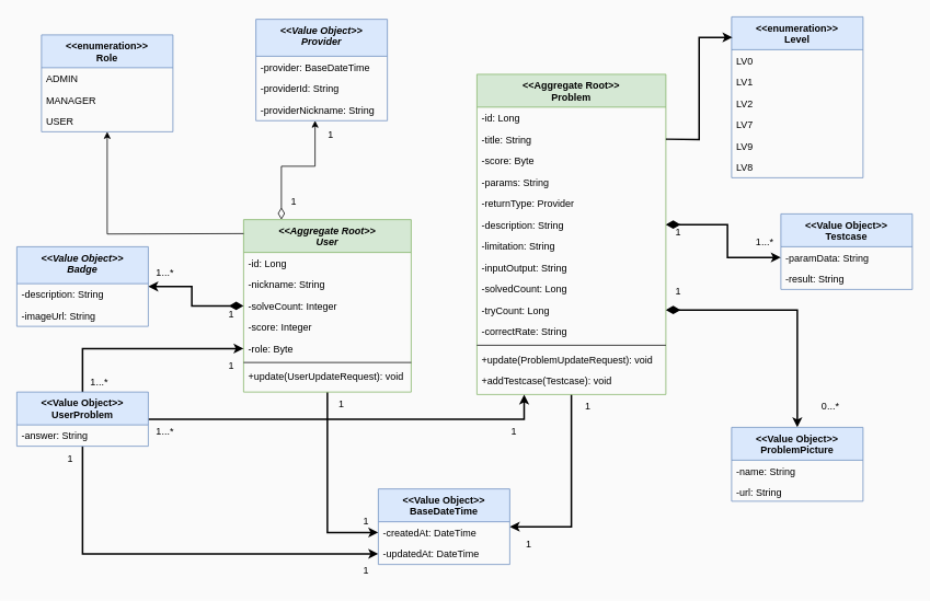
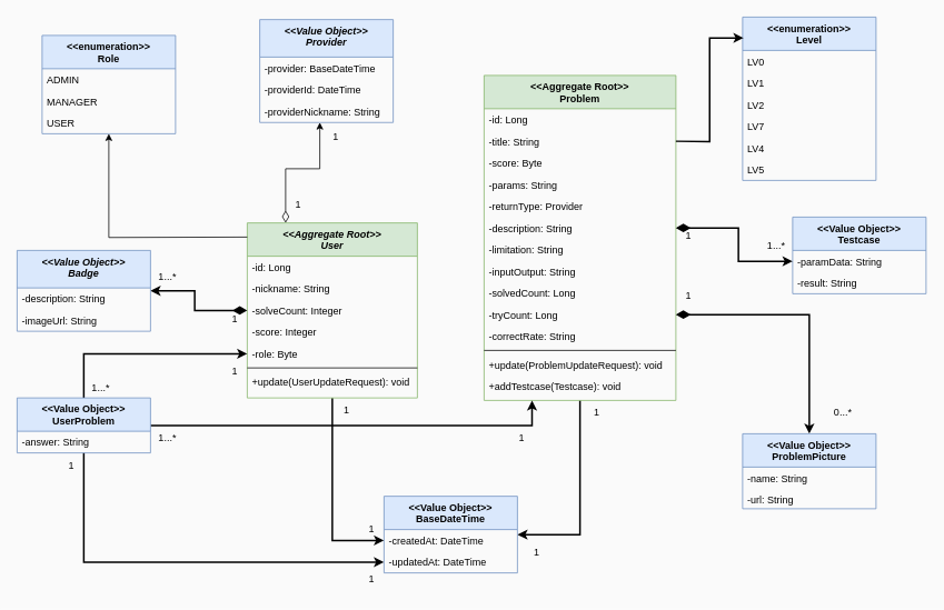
- <mxCell id="53" value="-providerId: String" style="text;align=left;verticalAlign=top;spacingLeft=4;spacingRight=4;overflow=hidden;rotatable=0;points=[[0,0.5],[1,0.5]];portConstraint=eastwest;rounded=0;shadow=0;html=0;" vertex="1" parent="51"><mxGeometry y="71" width="160" height="26" as="geometry" /></mxCell>
+ <mxCell id="53" value="-providerId: DateTime" style="text;align=left;verticalAlign=top;spacingLeft=4;spacingRight=4;overflow=hidden;rotatable=0;points=[[0,0.5],[1,0.5]];portConstraint=eastwest;rounded=0;shadow=0;html=0;" vertex="1" parent="51"><mxGeometry y="71" width="160" height="26" as="geometry" /></mxCell>
- <mxCell id="65" value="LV9" style="text;align=left;verticalAlign=top;spacingLeft=4;spacingRight=4;overflow=hidden;rotatable=0;points=[[0,0.5],[1,0.5]];portConstraint=eastwest;rounded=0;shadow=0;html=0;" vertex="1" parent="60"><mxGeometry y="144" width="160" height="26" as="geometry" /></mxCell>
+ <mxCell id="65" value="LV4" style="text;align=left;verticalAlign=top;spacingLeft=4;spacingRight=4;overflow=hidden;rotatable=0;points=[[0,0.5],[1,0.5]];portConstraint=eastwest;rounded=0;shadow=0;html=0;" vertex="1" parent="60"><mxGeometry y="144" width="160" height="26" as="geometry" /></mxCell>
- <mxCell id="66" value="LV8" style="text;align=left;verticalAlign=top;spacingLeft=4;spacingRight=4;overflow=hidden;rotatable=0;points=[[0,0.5],[1,0.5]];portConstraint=eastwest;rounded=0;shadow=0;html=0;" vertex="1" parent="60"><mxGeometry y="170" width="160" height="26" as="geometry" /></mxCell>
+ <mxCell id="66" value="LV5" style="text;align=left;verticalAlign=top;spacingLeft=4;spacingRight=4;overflow=hidden;rotatable=0;points=[[0,0.5],[1,0.5]];portConstraint=eastwest;rounded=0;shadow=0;html=0;" vertex="1" parent="60"><mxGeometry y="170" width="160" height="26" as="geometry" /></mxCell>
